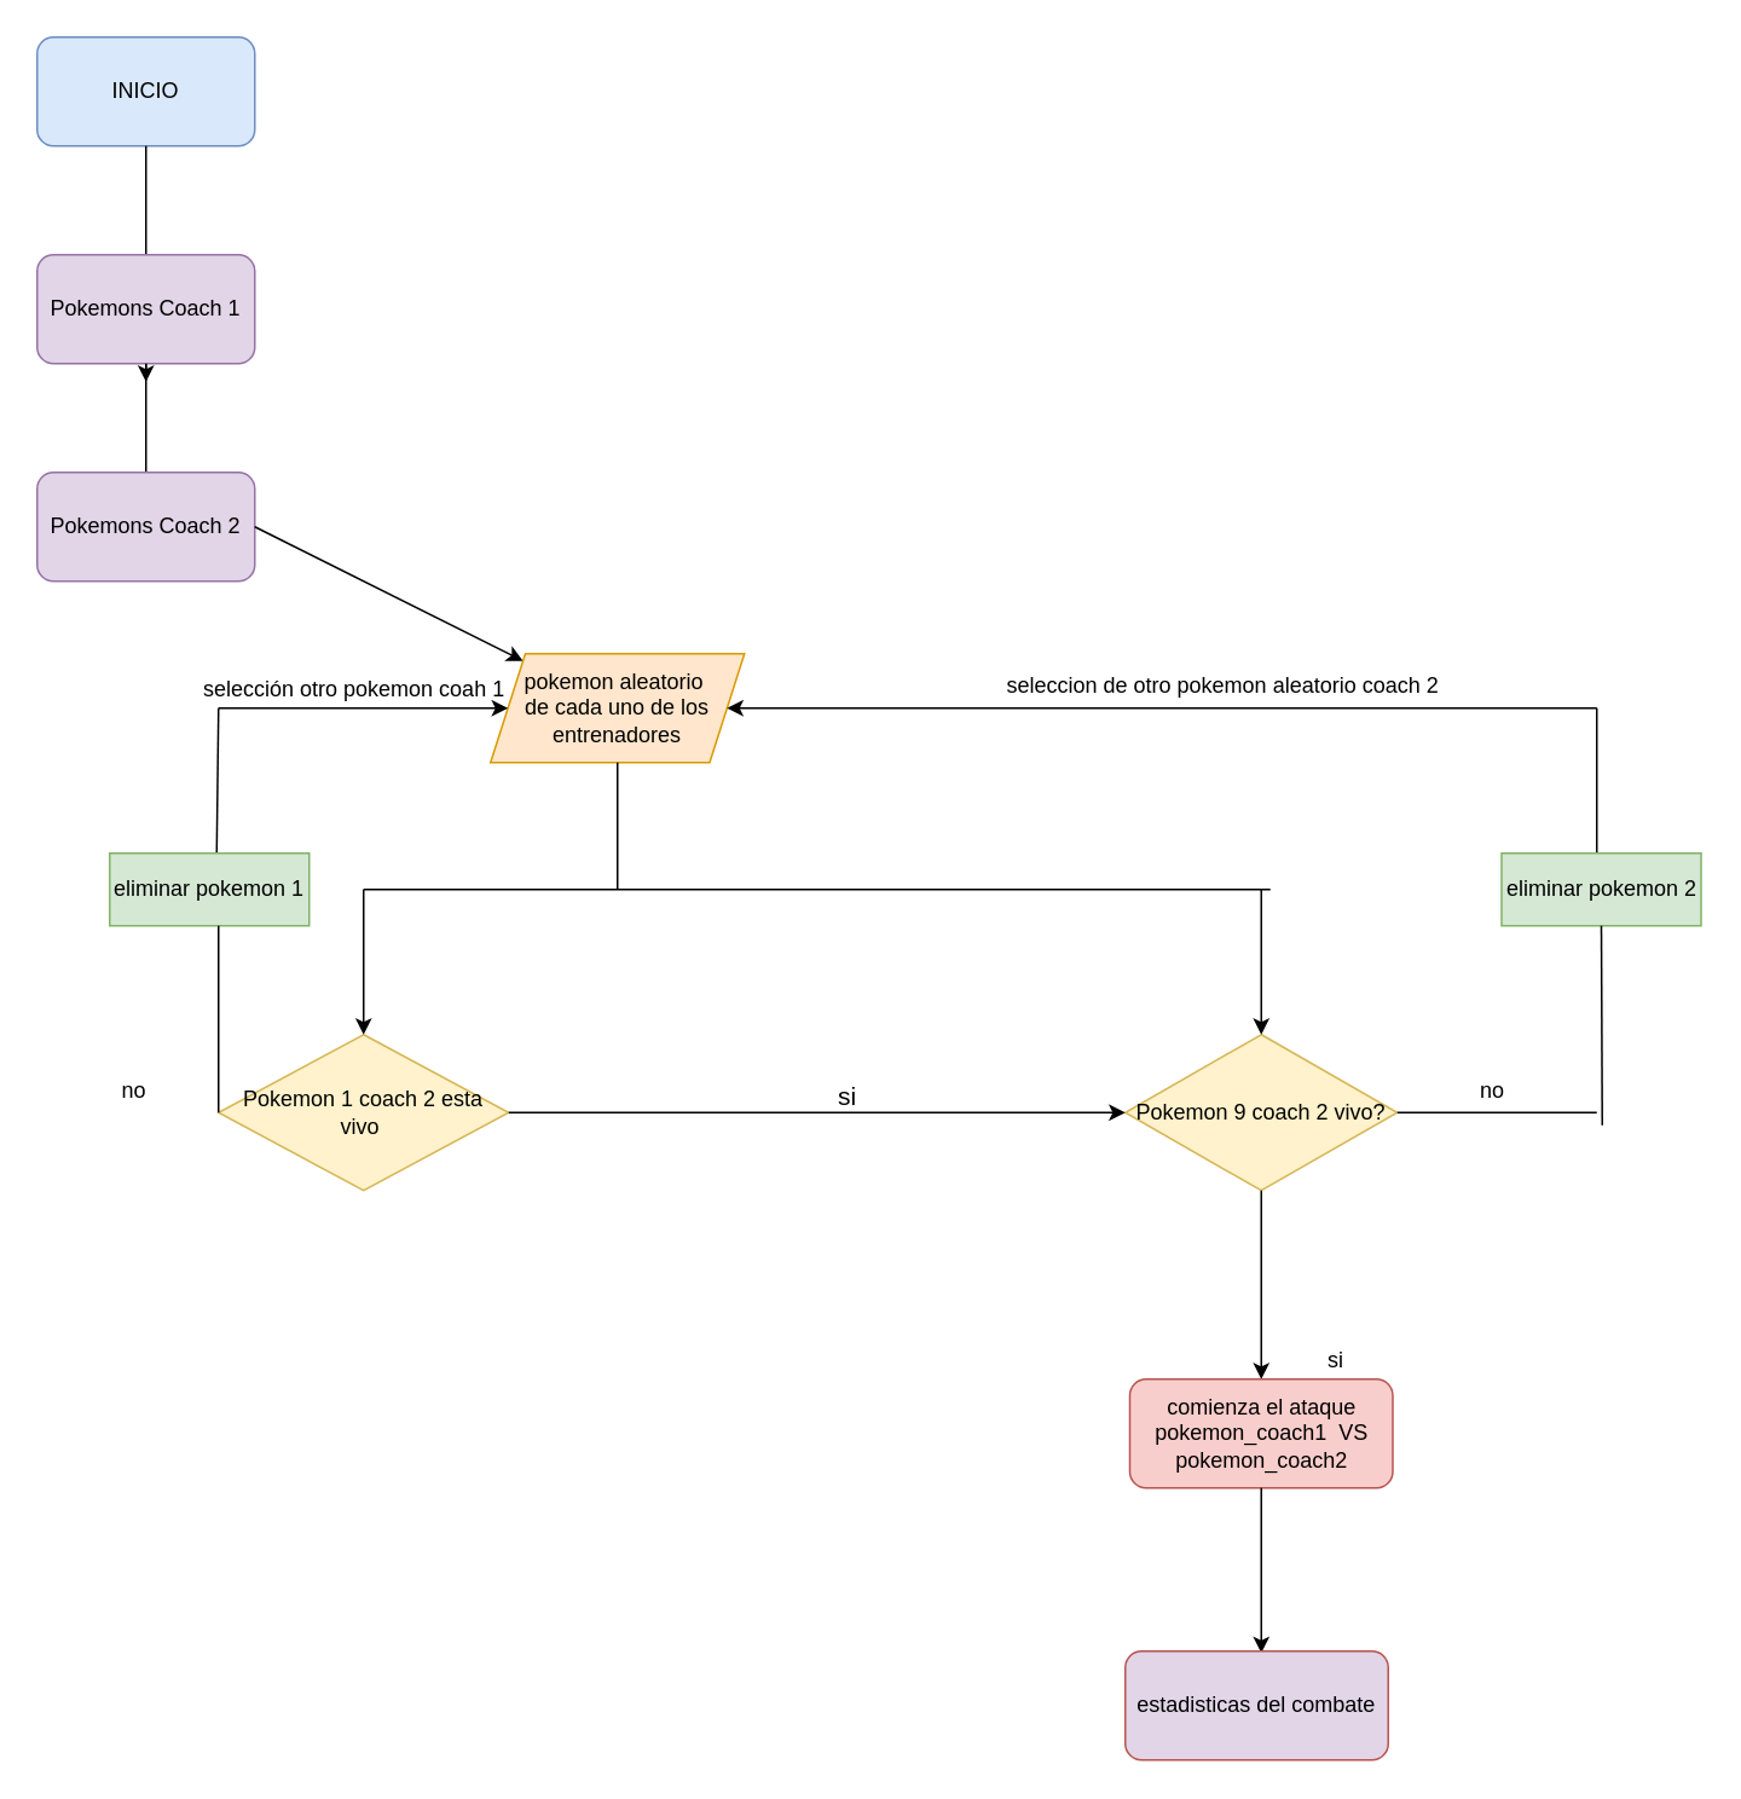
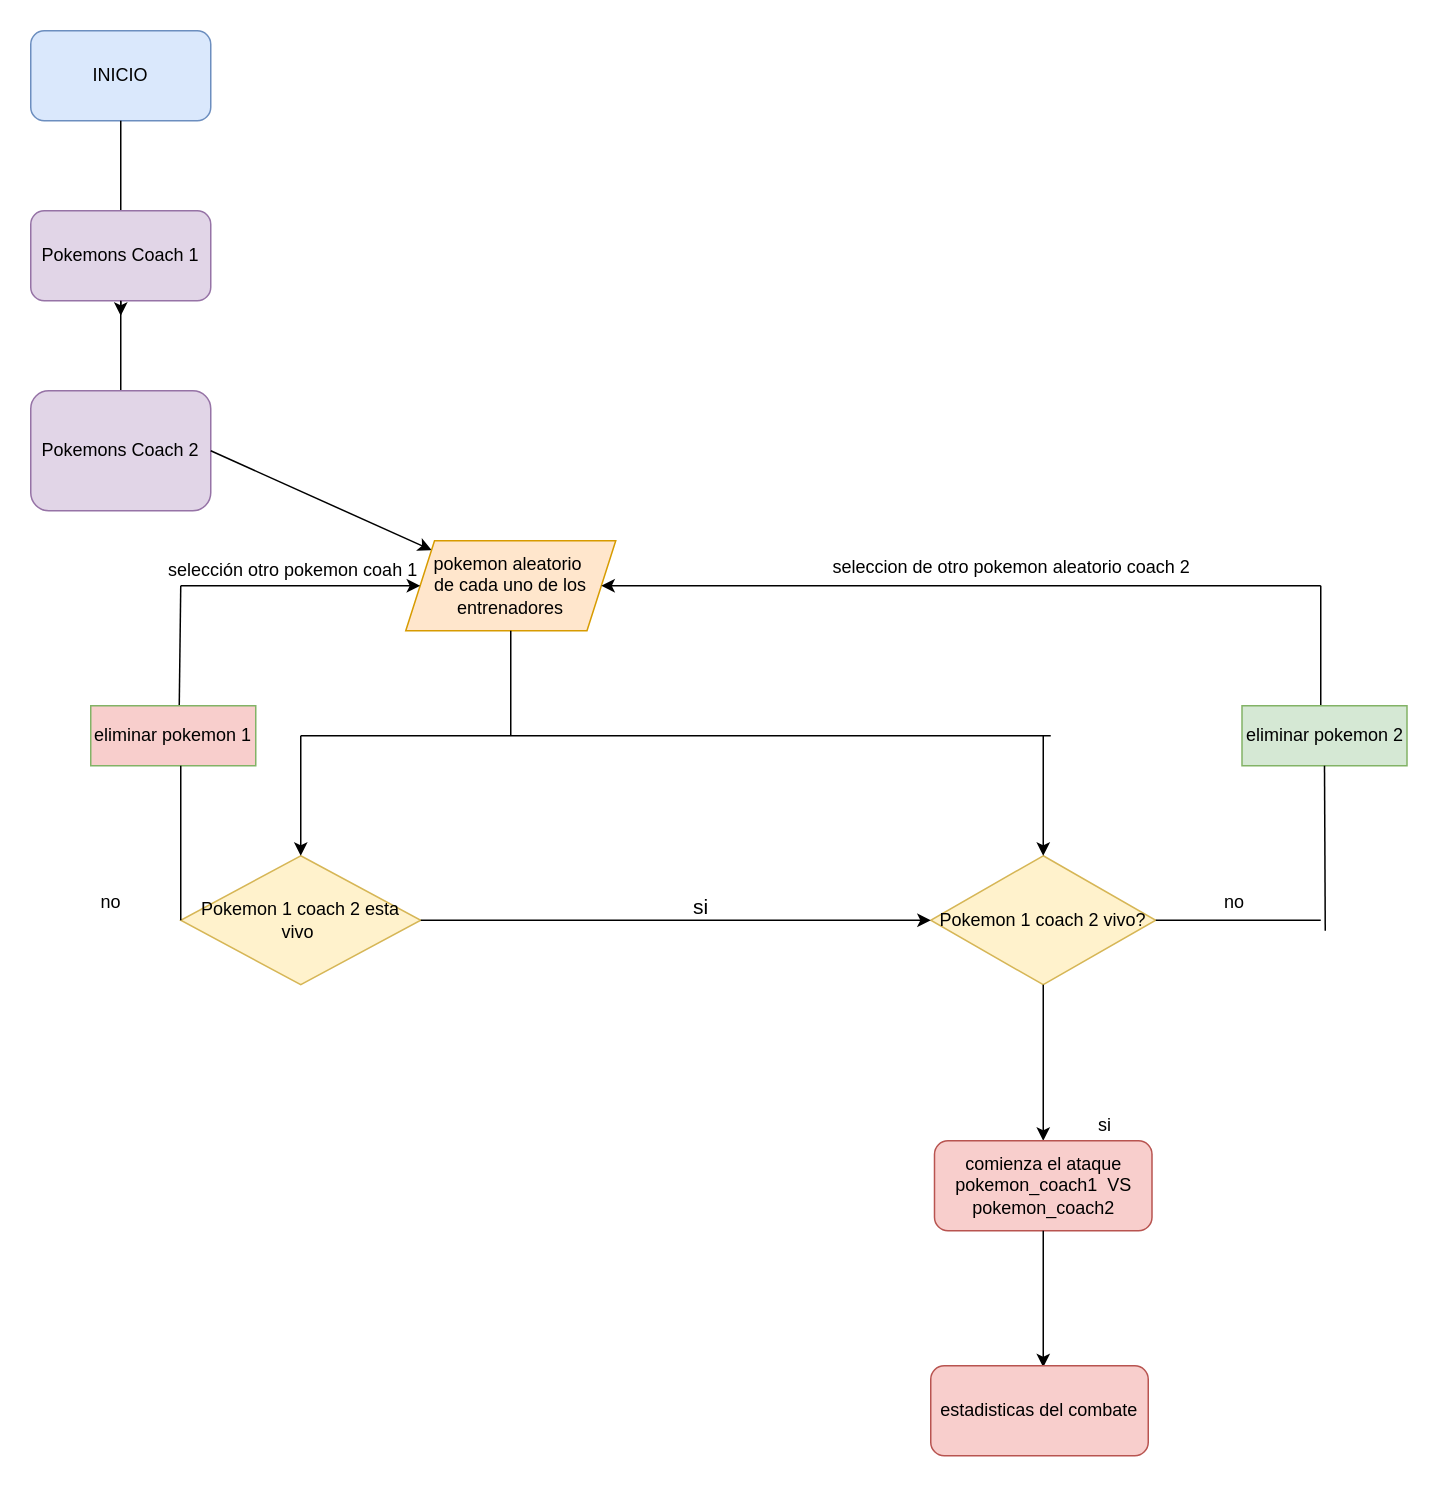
- <mxCell id="6" value="Pokemons Coach 2" style="rounded=1;whiteSpace=wrap;html=1;fillColor=#e1d5e7;strokeColor=#9673a6;" vertex="1" parent="1"><mxGeometry x="20" y="260" width="120" height="60" as="geometry" /></mxCell>
+ <mxCell id="6" value="Pokemons Coach 2" style="rounded=1;whiteSpace=wrap;html=1;fillColor=#e1d5e7;strokeColor=#9673a6;" vertex="1" parent="1"><mxGeometry x="20" y="260" width="120" height="80" as="geometry" /></mxCell>
- <mxCell id="28" value="eliminar pokemon 1" style="rounded=0;whiteSpace=wrap;html=1;fillColor=#d5e8d4;strokeColor=#82b366;" vertex="1" parent="1"><mxGeometry x="60" y="470" width="110" height="40" as="geometry" /></mxCell>
+ <mxCell id="28" value="eliminar pokemon 1" style="rounded=0;whiteSpace=wrap;html=1;fillColor=#f8cecc;strokeColor=#82b366;" vertex="1" parent="1"><mxGeometry x="60" y="470" width="110" height="40" as="geometry" /></mxCell>
- <mxCell id="10" value="Pokemon 9 coach 2 vivo?" style="rhombus;whiteSpace=wrap;html=1;fillColor=#fff2cc;strokeColor=#d6b656;" vertex="1" parent="1"><mxGeometry x="620" y="570" width="150" height="86" as="geometry" /></mxCell>
+ <mxCell id="10" value="Pokemon 1 coach 2 vivo?" style="rhombus;whiteSpace=wrap;html=1;fillColor=#fff2cc;strokeColor=#d6b656;" vertex="1" parent="1"><mxGeometry x="620" y="570" width="150" height="86" as="geometry" /></mxCell>
- <mxCell id="34" value="estadisticas del combate" style="rounded=1;whiteSpace=wrap;html=1;fillColor=#e1d5e7;strokeColor=#b85450;" vertex="1" parent="1"><mxGeometry x="620" y="910" width="145" height="60" as="geometry" /></mxCell>
+ <mxCell id="34" value="estadisticas del combate" style="rounded=1;whiteSpace=wrap;html=1;fillColor=#f8cecc;strokeColor=#b85450;" vertex="1" parent="1"><mxGeometry x="620" y="910" width="145" height="60" as="geometry" /></mxCell>
